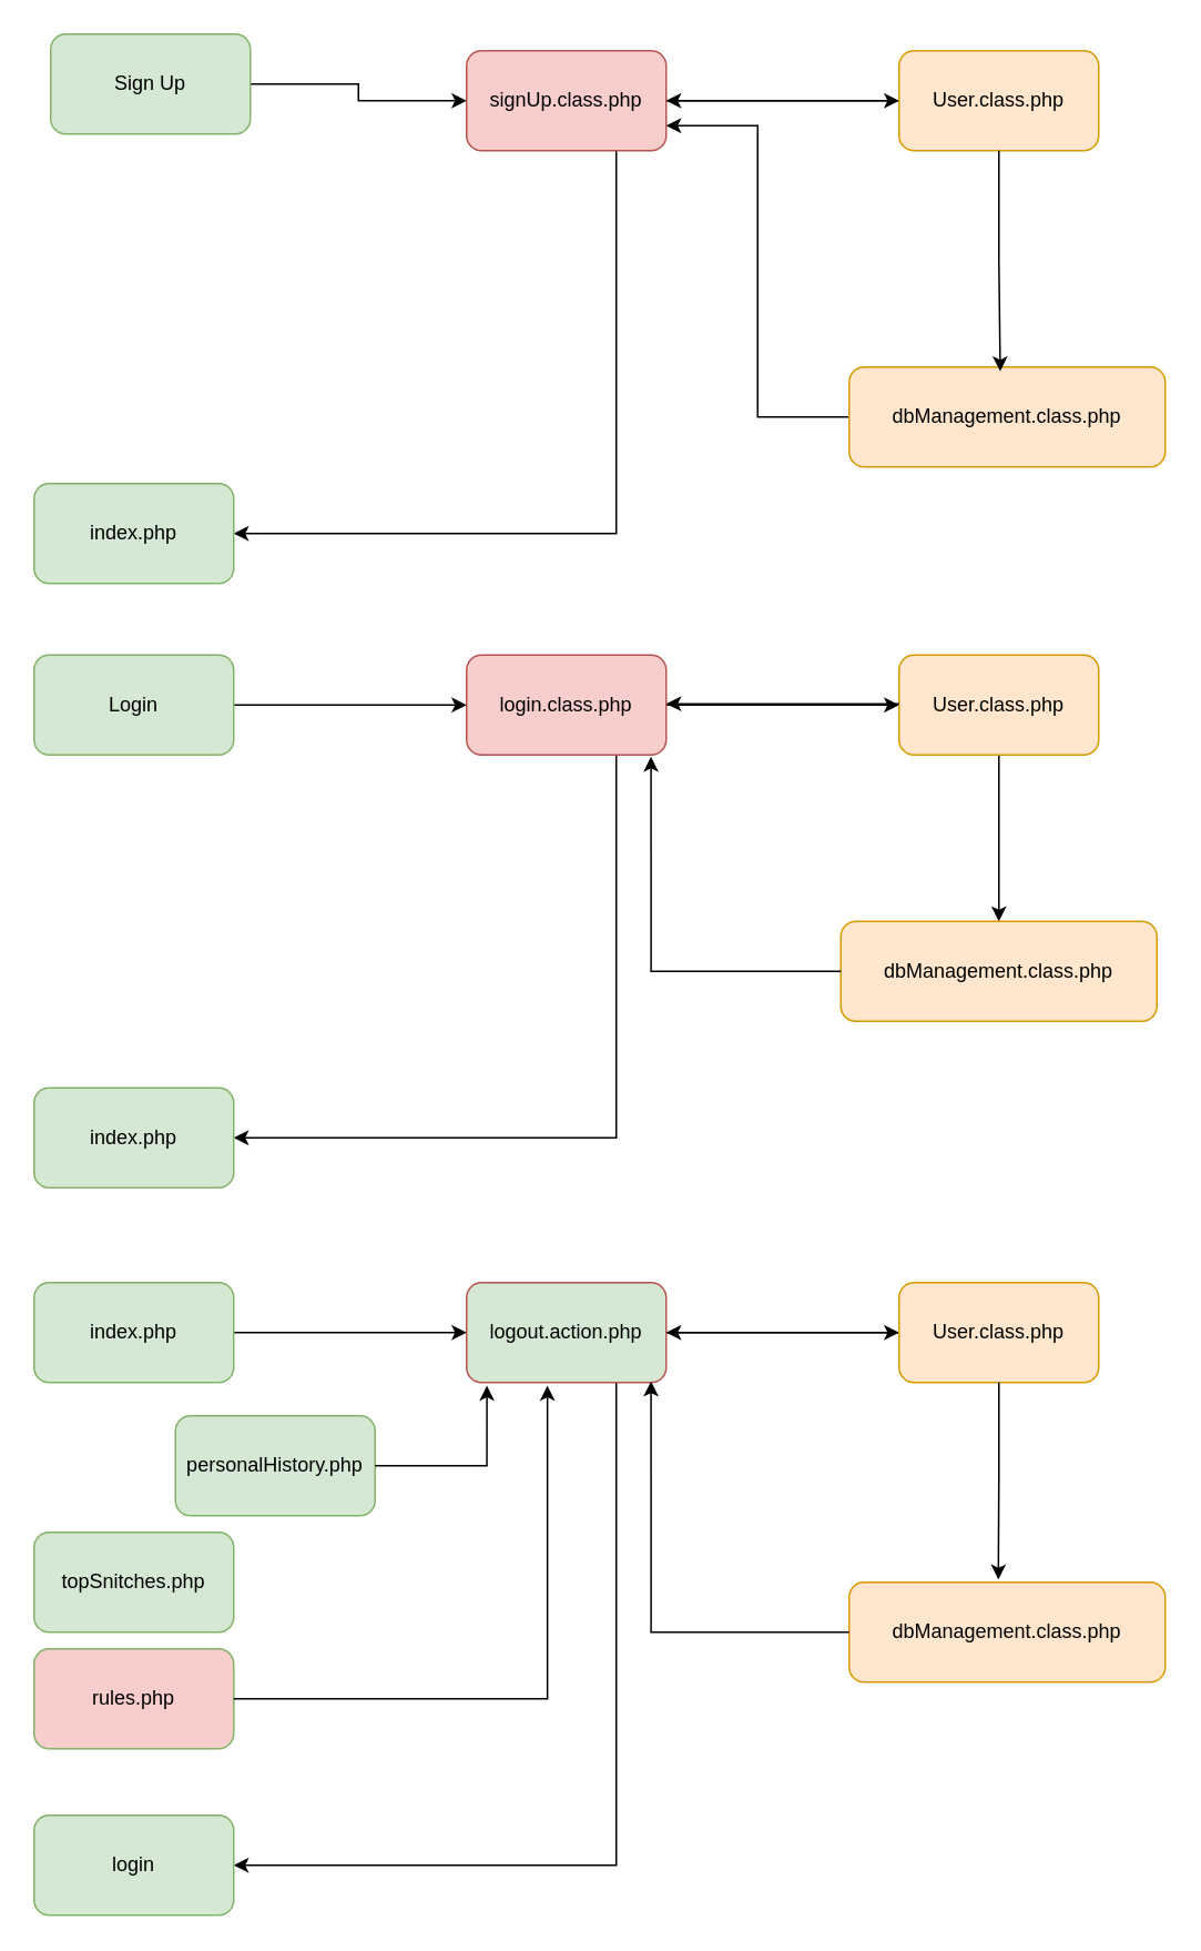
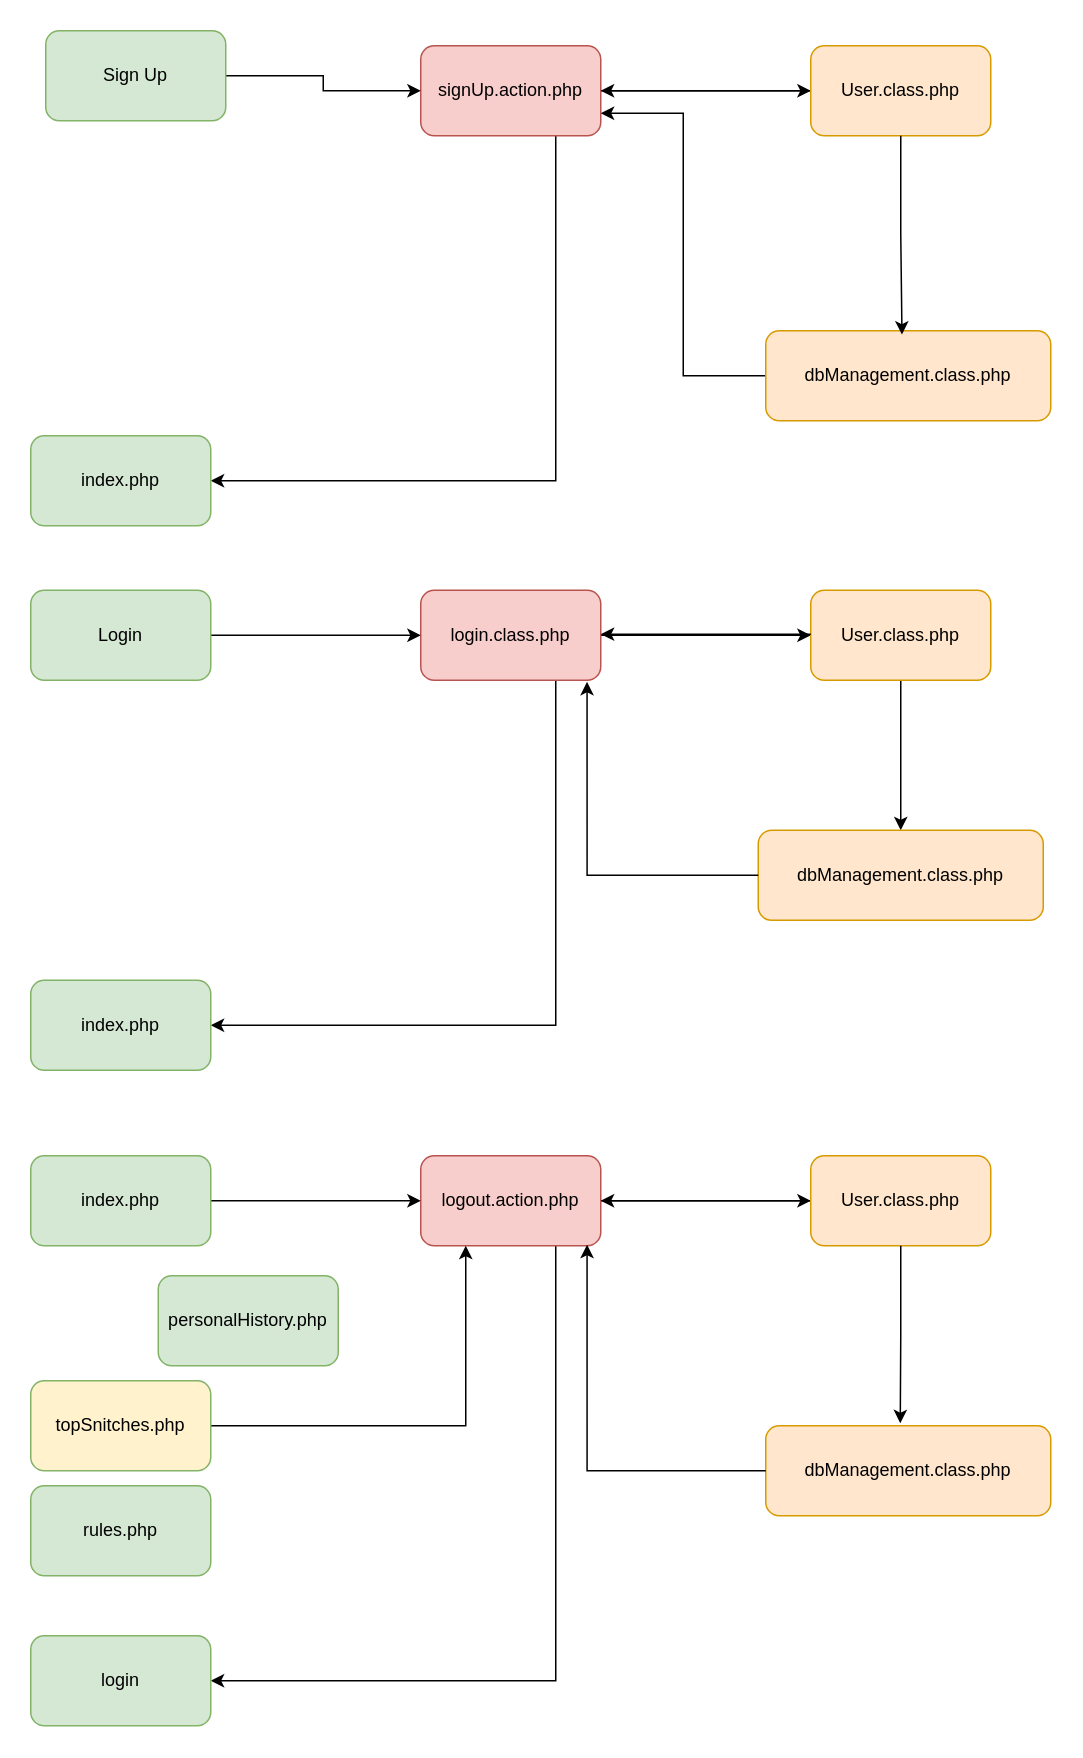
- <mxCell id="4" value="signUp.class.php" style="rounded=1;whiteSpace=wrap;html=1;fillColor=#f8cecc;strokeColor=#b85450;" vertex="1" parent="1"><mxGeometry x="280" y="30" width="120" height="60" as="geometry" /></mxCell>
+ <mxCell id="4" value="signUp.action.php" style="rounded=1;whiteSpace=wrap;html=1;fillColor=#f8cecc;strokeColor=#b85450;" vertex="1" parent="1"><mxGeometry x="280" y="30" width="120" height="60" as="geometry" /></mxCell>
- <mxCell id="20" value="logout.action.php" style="rounded=1;whiteSpace=wrap;html=1;fillColor=#d5e8d4;strokeColor=#b85450;" vertex="1" parent="1"><mxGeometry x="280" y="770" width="120" height="60" as="geometry" /></mxCell>
+ <mxCell id="20" value="logout.action.php" style="rounded=1;whiteSpace=wrap;html=1;fillColor=#f8cecc;strokeColor=#b85450;" vertex="1" parent="1"><mxGeometry x="280" y="770" width="120" height="60" as="geometry" /></mxCell>
- <mxCell id="39" style="edgeStyle=orthogonalEdgeStyle;rounded=0;orthogonalLoop=1;jettySize=auto;html=1;entryX=0.102;entryY=1.031;entryDx=0;entryDy=0;entryPerimeter=0;" edge="1" parent="1" source="35" target="20"><mxGeometry relative="1" as="geometry" /></mxCell>
- <mxCell id="37" value="topSnitches.php" style="rounded=1;whiteSpace=wrap;html=1;fillColor=#d5e8d4;strokeColor=#82b366;" vertex="1" parent="1"><mxGeometry x="20" y="920" width="120" height="60" as="geometry" /></mxCell>
+ <mxCell id="37" value="topSnitches.php" style="rounded=1;whiteSpace=wrap;html=1;fillColor=#fff2cc;strokeColor=#82b366;" vertex="1" parent="1"><mxGeometry x="20" y="920" width="120" height="60" as="geometry" /></mxCell>
+ <mxCell id="36" style="edgeStyle=orthogonalEdgeStyle;rounded=0;orthogonalLoop=1;jettySize=auto;html=1;entryX=0.25;entryY=1;entryDx=0;entryDy=0;" edge="1" parent="1" source="37" target="20"><mxGeometry relative="1" as="geometry" /></mxCell>
- <mxCell id="38" value="rules.php" style="rounded=1;whiteSpace=wrap;html=1;fillColor=#f8cecc;strokeColor=#82b366;" vertex="1" parent="1"><mxGeometry x="20" y="990" width="120" height="60" as="geometry" /></mxCell>
+ <mxCell id="38" value="rules.php" style="rounded=1;whiteSpace=wrap;html=1;fillColor=#d5e8d4;strokeColor=#82b366;" vertex="1" parent="1"><mxGeometry x="20" y="990" width="120" height="60" as="geometry" /></mxCell>
- <mxCell id="40" style="edgeStyle=orthogonalEdgeStyle;rounded=0;orthogonalLoop=1;jettySize=auto;html=1;entryX=0.405;entryY=1.031;entryDx=0;entryDy=0;entryPerimeter=0;" edge="1" parent="1" source="38" target="20"><mxGeometry relative="1" as="geometry" /></mxCell>
